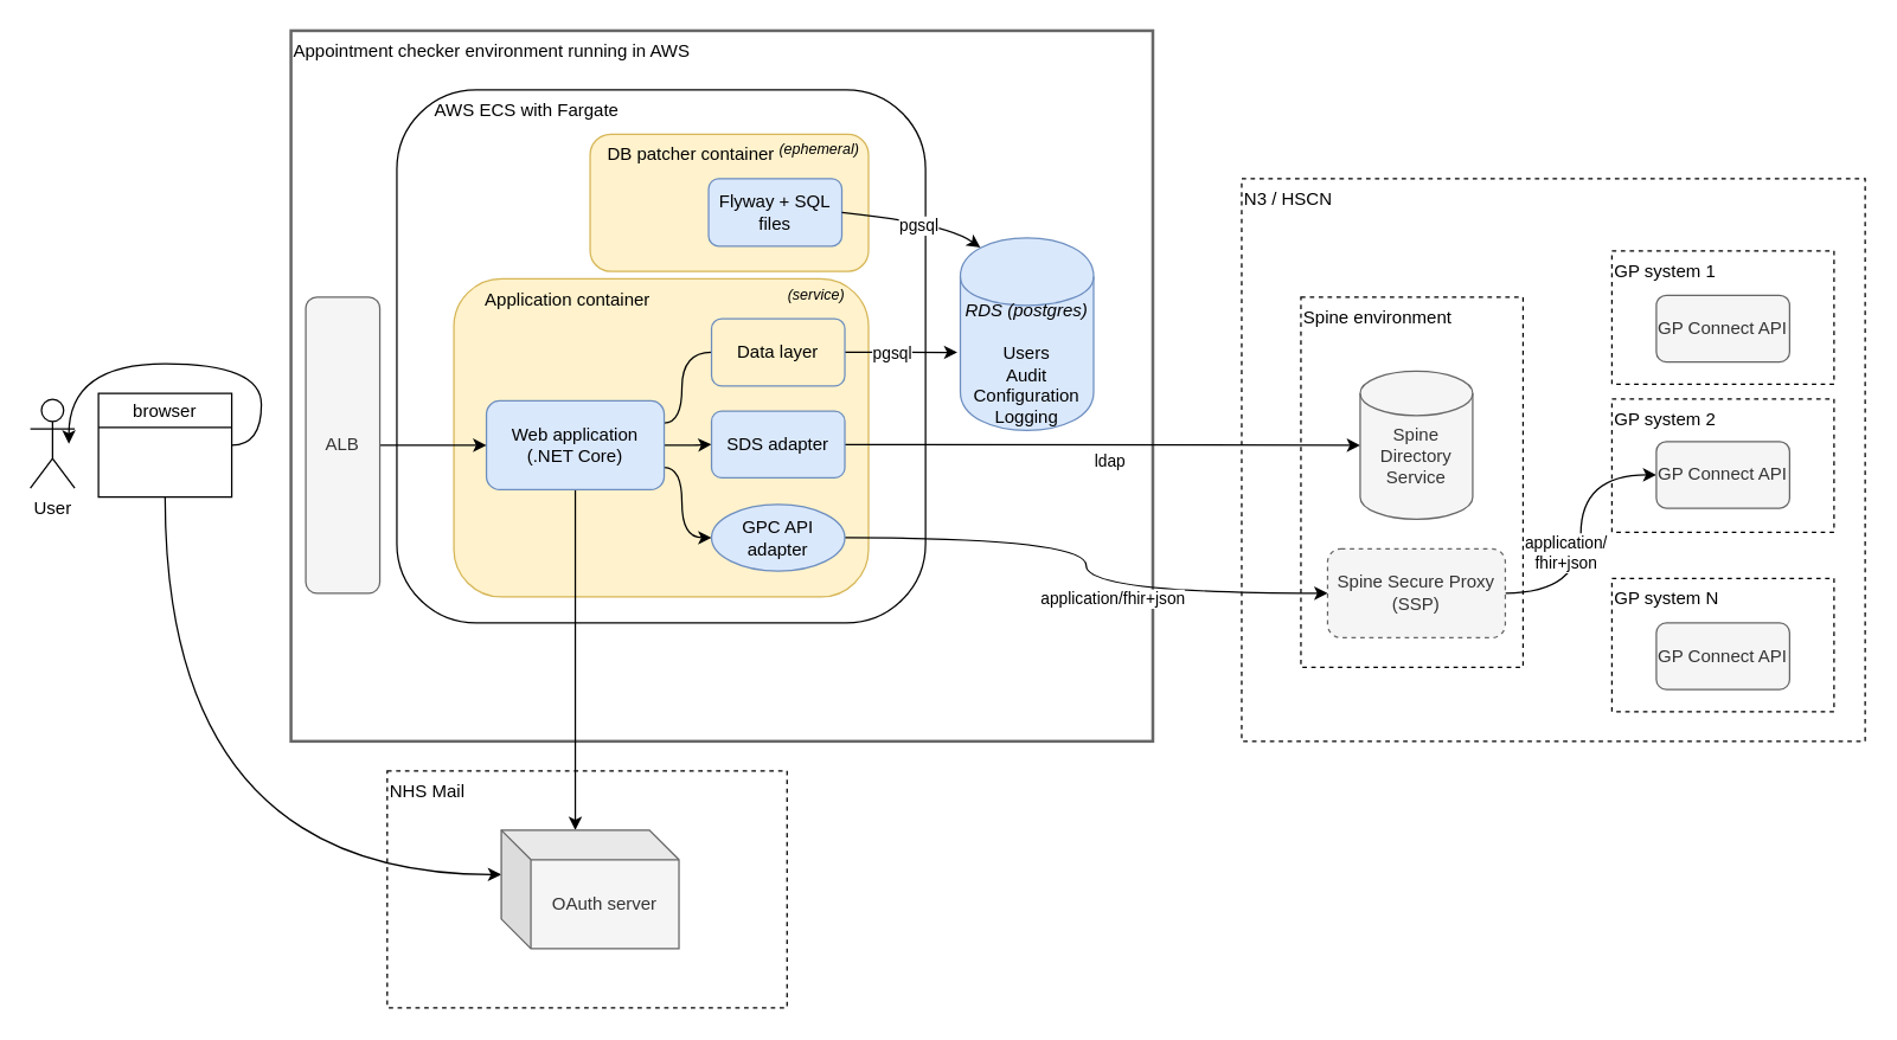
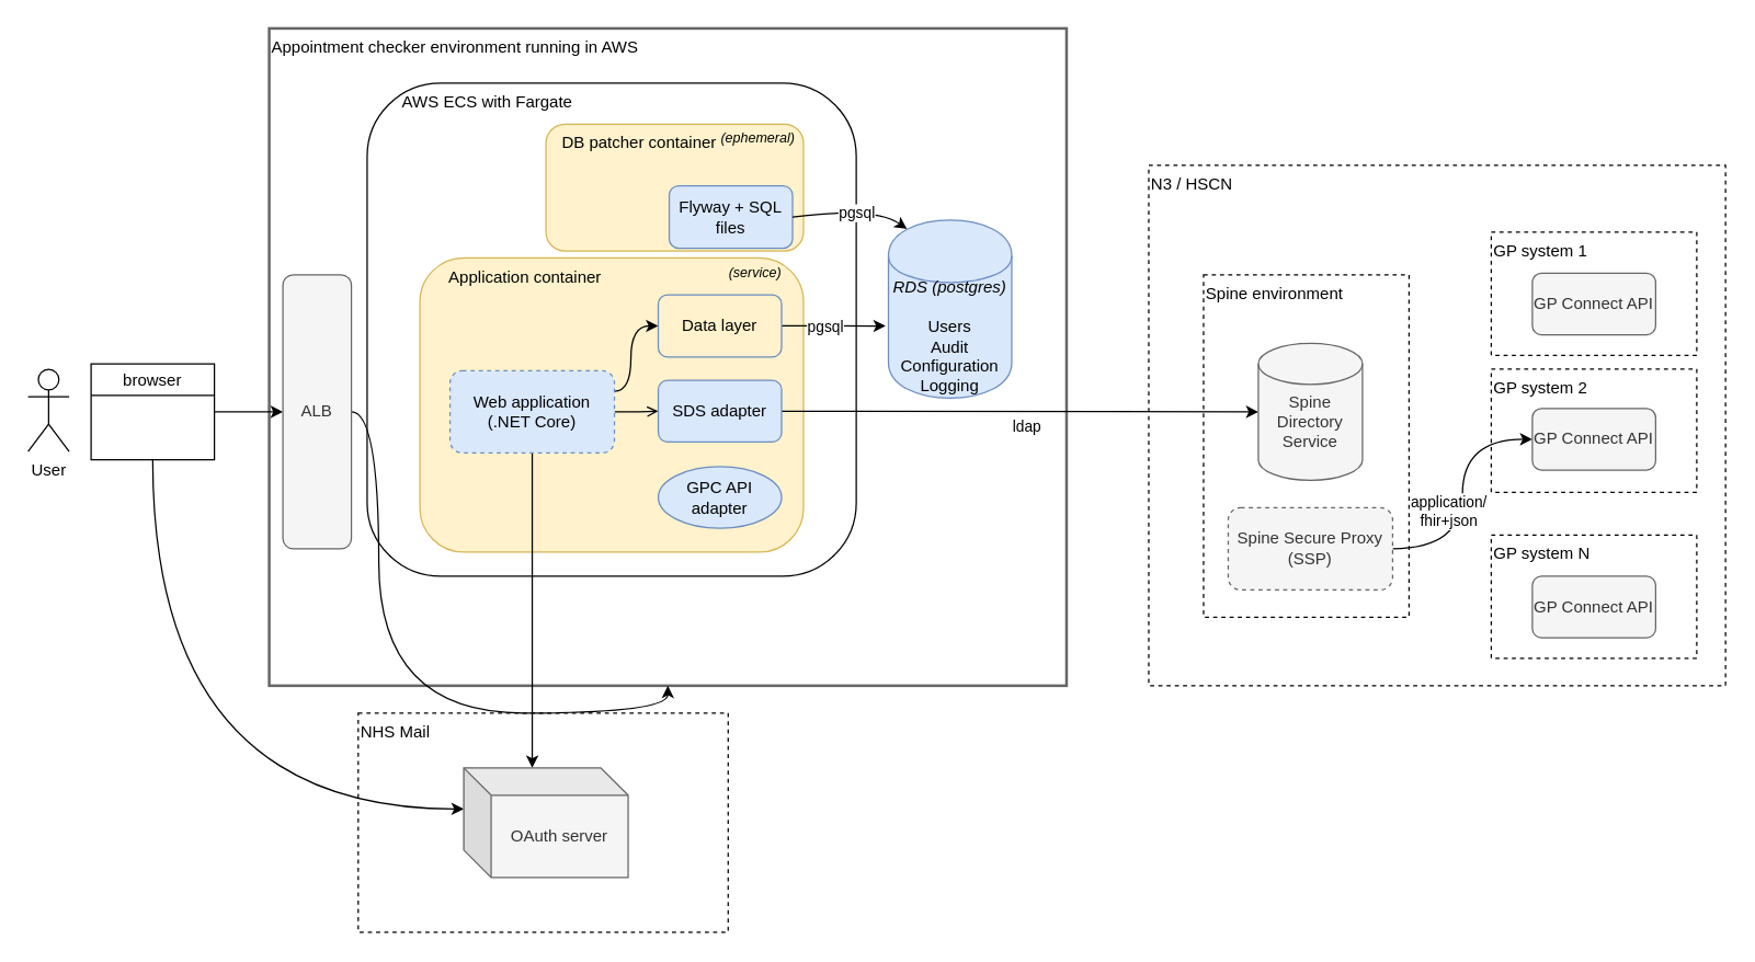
- <mxCell id="42" value="Flyway + SQL files" style="rounded=1;whiteSpace=wrap;html=1;align=center;fillColor=#dae8fc;strokeColor=#6c8ebf;" parent="1" vertex="1"><mxGeometry x="478" y="120" width="90" height="45.5" as="geometry" /></mxCell>
+ <mxCell id="42" value="Flyway + SQL files" style="rounded=1;whiteSpace=wrap;html=1;align=center;fillColor=#dae8fc;strokeColor=#6c8ebf;" parent="1" vertex="1"><mxGeometry x="488" y="135" width="90" height="45.5" as="geometry" /></mxCell>
- <mxCell id="7" style="edgeStyle=orthogonalEdgeStyle;curved=1;orthogonalLoop=1;jettySize=auto;html=1;exitX=1;exitY=0.25;exitDx=0;exitDy=0;entryX=0;entryY=0.5;entryDx=0;entryDy=0;endArrow=none;" parent="1" source="10" target="13" edge="1"><mxGeometry relative="1" as="geometry"><Array as="points"><mxPoint x="460" y="285" /><mxPoint x="460" y="237" /></Array></mxGeometry></mxCell>
+ <mxCell id="7" style="edgeStyle=orthogonalEdgeStyle;curved=1;orthogonalLoop=1;jettySize=auto;html=1;exitX=1;exitY=0.25;exitDx=0;exitDy=0;entryX=0;entryY=0.5;entryDx=0;entryDy=0;" parent="1" source="10" target="13" edge="1"><mxGeometry relative="1" as="geometry"><Array as="points"><mxPoint x="460" y="285" /><mxPoint x="460" y="237" /></Array></mxGeometry></mxCell>
- <mxCell id="36" style="edgeStyle=orthogonalEdgeStyle;curved=1;orthogonalLoop=1;jettySize=auto;html=1;exitX=1;exitY=0.5;exitDx=0;exitDy=0;" parent="1" source="37" target="32" edge="1"><mxGeometry relative="1" as="geometry" /></mxCell>
+ <mxCell id="36" style="edgeStyle=orthogonalEdgeStyle;curved=1;orthogonalLoop=1;jettySize=auto;html=1;exitX=1;exitY=0.5;exitDx=0;exitDy=0;" parent="1" source="37" target="39" edge="1"><mxGeometry relative="1" as="geometry" /></mxCell>
- <mxCell id="8" style="edgeStyle=orthogonalEdgeStyle;curved=1;orthogonalLoop=1;jettySize=auto;html=1;exitX=1;exitY=0.5;exitDx=0;exitDy=0;" parent="1" source="10" target="16" edge="1"><mxGeometry relative="1" as="geometry" /></mxCell>
+ <mxCell id="8" style="edgeStyle=orthogonalEdgeStyle;curved=1;orthogonalLoop=1;jettySize=auto;html=1;exitX=1;exitY=0.5;exitDx=0;exitDy=0;endArrow=open;" parent="1" source="10" target="16" edge="1"><mxGeometry relative="1" as="geometry" /></mxCell>
- <mxCell id="38" style="edgeStyle=orthogonalEdgeStyle;curved=1;orthogonalLoop=1;jettySize=auto;html=1;exitX=1;exitY=0.5;exitDx=0;exitDy=0;" parent="1" source="39" target="10" edge="1"><mxGeometry relative="1" as="geometry" /></mxCell>
+ <mxCell id="38" style="edgeStyle=orthogonalEdgeStyle;curved=1;orthogonalLoop=1;jettySize=auto;html=1;exitX=1;exitY=0.5;exitDx=0;exitDy=0;" parent="1" source="39" target="2" edge="1"><mxGeometry relative="1" as="geometry" /></mxCell>
- <mxCell id="10" value="Web application&lt;br&gt;(.NET Core)" style="rounded=1;whiteSpace=wrap;html=1;align=center;fillColor=#dae8fc;strokeColor=#6c8ebf;" parent="1" vertex="1"><mxGeometry x="328" y="270" width="120" height="60" as="geometry" /></mxCell>
+ <mxCell id="10" value="Web application&lt;br&gt;(.NET Core)" style="rounded=1;whiteSpace=wrap;html=1;align=center;fillColor=#dae8fc;strokeColor=#6c8ebf;dashed=1;" parent="1" vertex="1"><mxGeometry x="328" y="270" width="120" height="60" as="geometry" /></mxCell>
- <mxCell id="9" style="edgeStyle=orthogonalEdgeStyle;curved=1;orthogonalLoop=1;jettySize=auto;html=1;exitX=1;exitY=0.75;exitDx=0;exitDy=0;entryX=0;entryY=0.5;entryDx=0;entryDy=0;" parent="1" source="10" target="19" edge="1"><mxGeometry relative="1" as="geometry"><Array as="points"><mxPoint x="460" y="315" /><mxPoint x="460" y="363" /></Array></mxGeometry></mxCell>
- <mxCell id="17" style="edgeStyle=orthogonalEdgeStyle;curved=1;orthogonalLoop=1;jettySize=auto;html=1;exitX=1;exitY=0.5;exitDx=0;exitDy=0;endArrow=classic;endFill=1;strokeColor=#000000;" parent="1" source="19" target="23" edge="1"><mxGeometry relative="1" as="geometry" /></mxCell>
- <mxCell id="18" value="application/fhir+json" style="edgeLabel;html=1;align=center;verticalAlign=middle;resizable=0;points=[];" parent="17" vertex="1" connectable="0"><mxGeometry x="0.202" y="-3" relative="1" as="geometry"><mxPoint as="offset" /></mxGeometry></mxCell>
